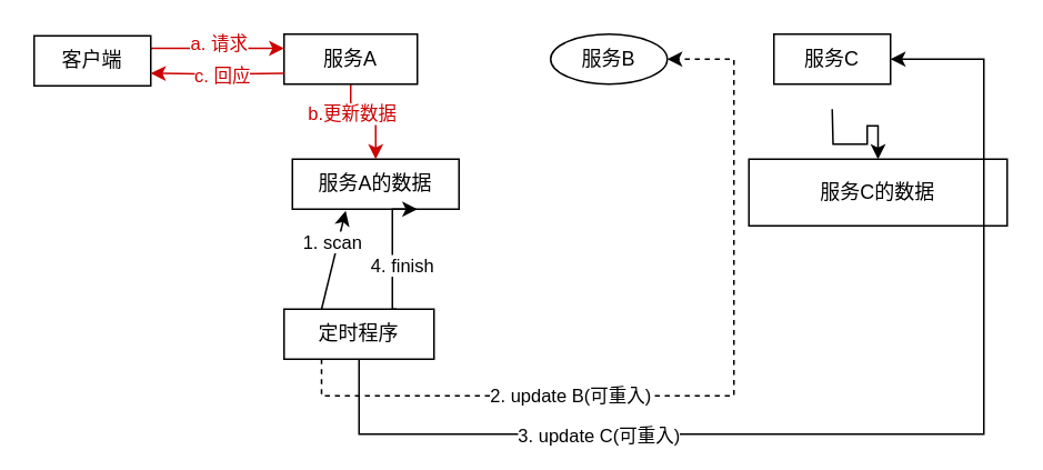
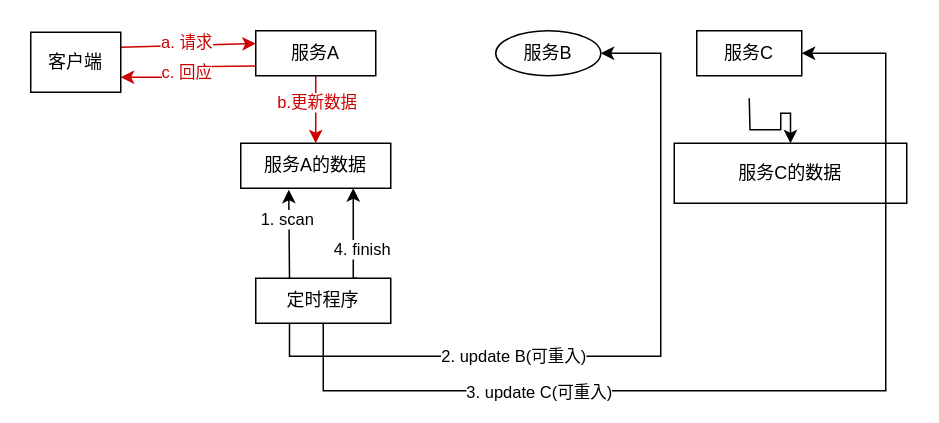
- <mxCell id="22" value="客户端" style="rounded=0;whiteSpace=wrap;html=1;" parent="1" vertex="1"><mxGeometry x="20" y="21" width="70" height="30" as="geometry" /></mxCell>
+ <mxCell id="22" value="客户端" style="rounded=0;whiteSpace=wrap;html=1;" parent="1" vertex="1"><mxGeometry x="20" y="21" width="60" height="40" as="geometry" /></mxCell>
- <mxCell id="2" value="服务A的数据" style="rounded=0;whiteSpace=wrap;html=1;" parent="1" vertex="1"><mxGeometry x="175" y="95" width="100" height="30" as="geometry" /></mxCell>
+ <mxCell id="2" value="服务A的数据" style="rounded=0;whiteSpace=wrap;html=1;" parent="1" vertex="1"><mxGeometry x="160" y="95" width="100" height="30" as="geometry" /></mxCell>
- <mxCell id="9" style="edgeStyle=orthogonalEdgeStyle;rounded=0;orthogonalLoop=1;jettySize=auto;html=1;exitX=0.25;exitY=1;exitDx=0;exitDy=0;entryX=1;entryY=0.5;entryDx=0;entryDy=0;dashed=1;" parent="1" source="15" target="5" edge="1"><mxGeometry relative="1" as="geometry"><Array as="points"><mxPoint x="193" y="237" /><mxPoint x="440" y="237" /><mxPoint x="440" y="35" /></Array></mxGeometry></mxCell>
+ <mxCell id="9" style="edgeStyle=orthogonalEdgeStyle;rounded=0;orthogonalLoop=1;jettySize=auto;html=1;exitX=0.25;exitY=1;exitDx=0;exitDy=0;entryX=1;entryY=0.5;entryDx=0;entryDy=0;" parent="1" source="15" target="5" edge="1"><mxGeometry relative="1" as="geometry"><Array as="points"><mxPoint x="193" y="237" /><mxPoint x="440" y="237" /><mxPoint x="440" y="35" /></Array></mxGeometry></mxCell>
